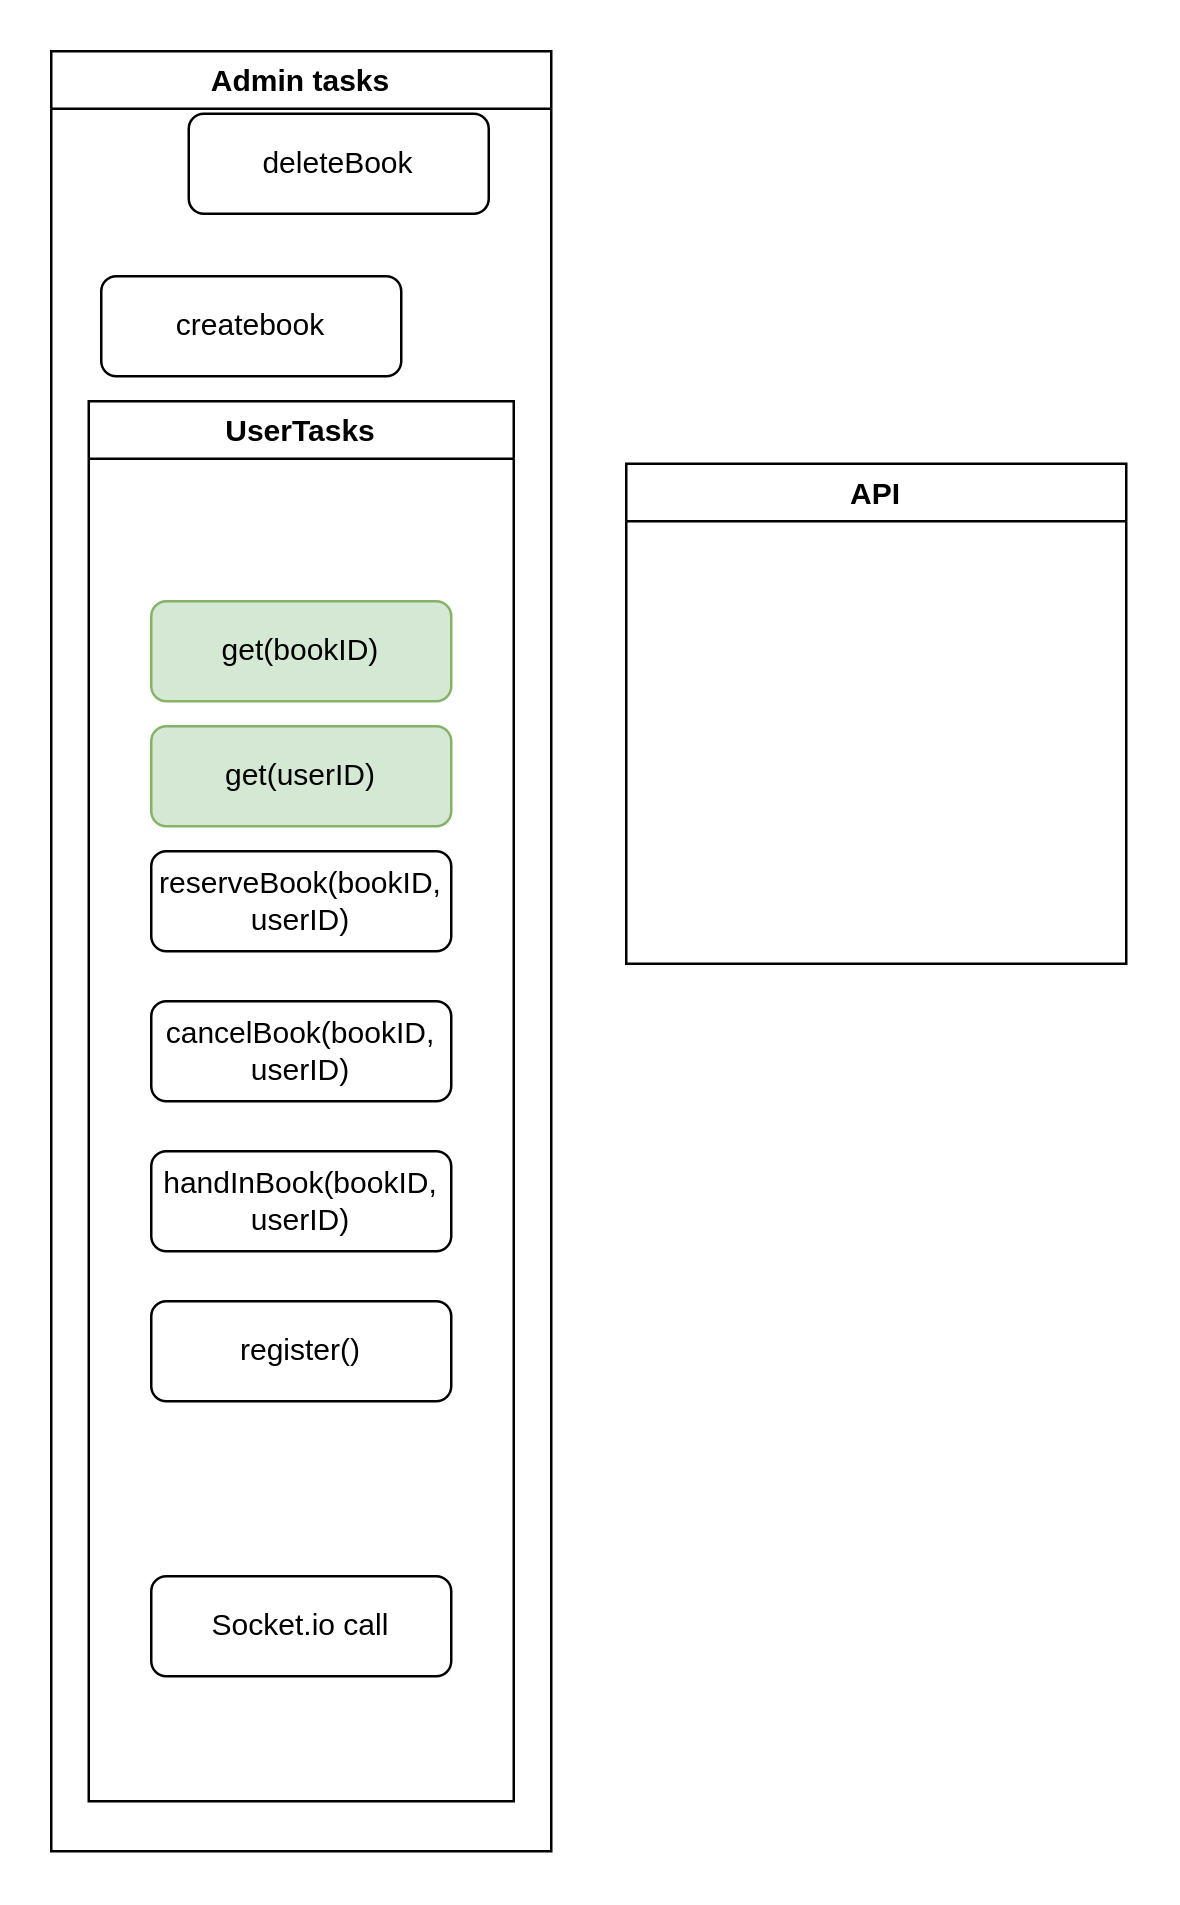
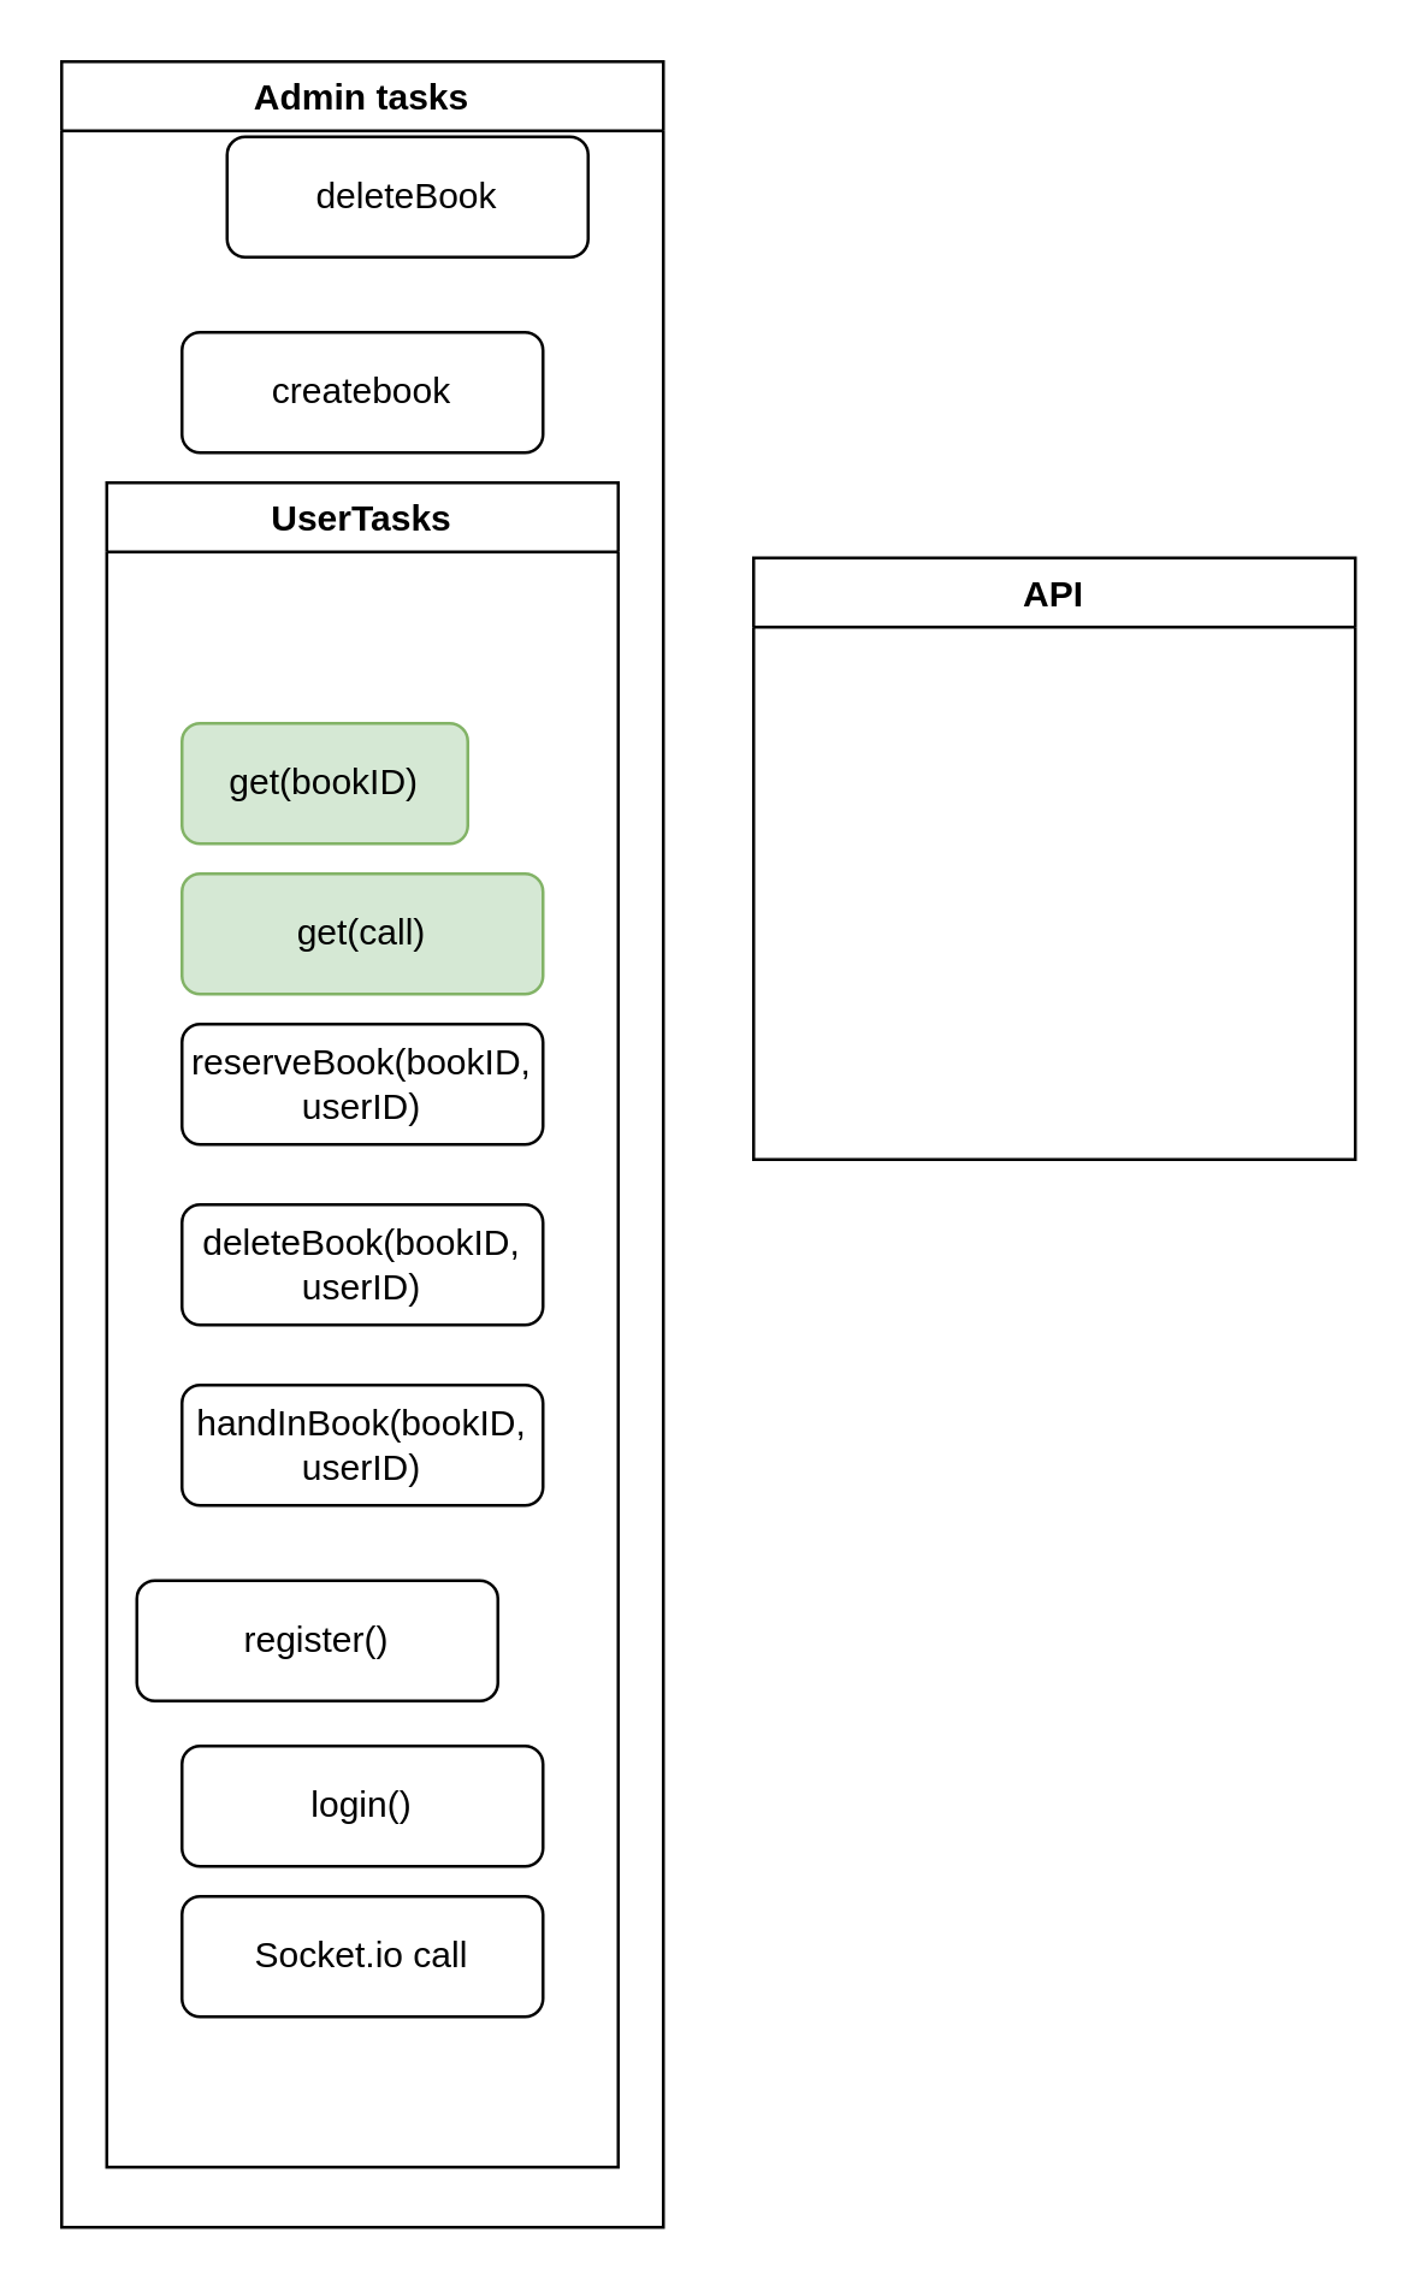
- <mxCell id="5" value="createbook" style="rounded=1;whiteSpace=wrap;html=1;fontSize=12;glass=0;strokeWidth=1;shadow=0;" vertex="1" parent="3"><mxGeometry x="20" y="90" width="120" height="40" as="geometry" /></mxCell>
+ <mxCell id="5" value="createbook" style="rounded=1;whiteSpace=wrap;html=1;fontSize=12;glass=0;strokeWidth=1;shadow=0;" vertex="1" parent="3"><mxGeometry x="40" y="90" width="120" height="40" as="geometry" /></mxCell>
- <mxCell id="13" value="get(bookID)" style="rounded=1;whiteSpace=wrap;html=1;fontSize=12;glass=0;strokeWidth=1;shadow=0;fillColor=#d5e8d4;strokeColor=#82b366;" vertex="1" parent="9"><mxGeometry x="25" y="80" width="120" height="40" as="geometry" /></mxCell>
+ <mxCell id="13" value="get(bookID)" style="rounded=1;whiteSpace=wrap;html=1;fontSize=12;glass=0;strokeWidth=1;shadow=0;fillColor=#d5e8d4;strokeColor=#82b366;" vertex="1" parent="9"><mxGeometry x="25" y="80" width="95" height="40" as="geometry" /></mxCell>
- <mxCell id="14" value="get(userID)" style="rounded=1;whiteSpace=wrap;html=1;fontSize=12;glass=0;strokeWidth=1;shadow=0;fillColor=#d5e8d4;strokeColor=#82b366;" vertex="1" parent="9"><mxGeometry x="25" y="130" width="120" height="40" as="geometry" /></mxCell>
+ <mxCell id="14" value="get(call)" style="rounded=1;whiteSpace=wrap;html=1;fontSize=12;glass=0;strokeWidth=1;shadow=0;fillColor=#d5e8d4;strokeColor=#82b366;" vertex="1" parent="9"><mxGeometry x="25" y="130" width="120" height="40" as="geometry" /></mxCell>
- <mxCell id="7" value="cancelBook(bookID, userID)" style="rounded=1;whiteSpace=wrap;html=1;fontSize=12;glass=0;strokeWidth=1;shadow=0;" vertex="1" parent="3"><mxGeometry x="40" y="380" width="120" height="40" as="geometry" /></mxCell>
+ <mxCell id="7" value="deleteBook(bookID, userID)" style="rounded=1;whiteSpace=wrap;html=1;fontSize=12;glass=0;strokeWidth=1;shadow=0;" vertex="1" parent="3"><mxGeometry x="40" y="380" width="120" height="40" as="geometry" /></mxCell>
- <mxCell id="10" value="register()" style="rounded=1;whiteSpace=wrap;html=1;fontSize=12;glass=0;strokeWidth=1;shadow=0;" vertex="1" parent="9"><mxGeometry x="25" y="360" width="120" height="40" as="geometry" /></mxCell>
+ <mxCell id="10" value="register()" style="rounded=1;whiteSpace=wrap;html=1;fontSize=12;glass=0;strokeWidth=1;shadow=0;" vertex="1" parent="9"><mxGeometry x="10" y="365" width="120" height="40" as="geometry" /></mxCell>
+ <mxCell id="11" value="login()" style="rounded=1;whiteSpace=wrap;html=1;fontSize=12;glass=0;strokeWidth=1;shadow=0;" vertex="1" parent="9"><mxGeometry x="25" y="420" width="120" height="40" as="geometry" /></mxCell>
